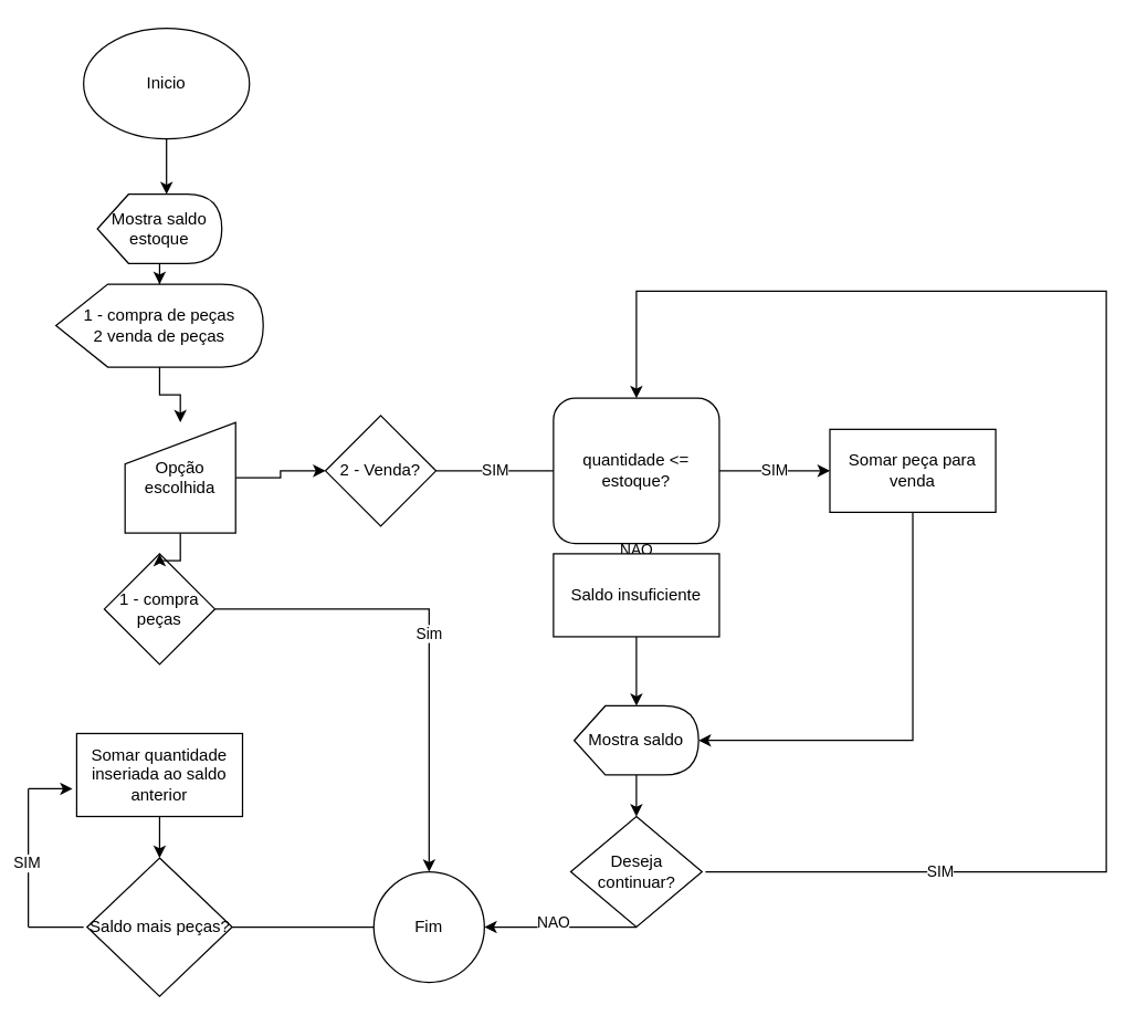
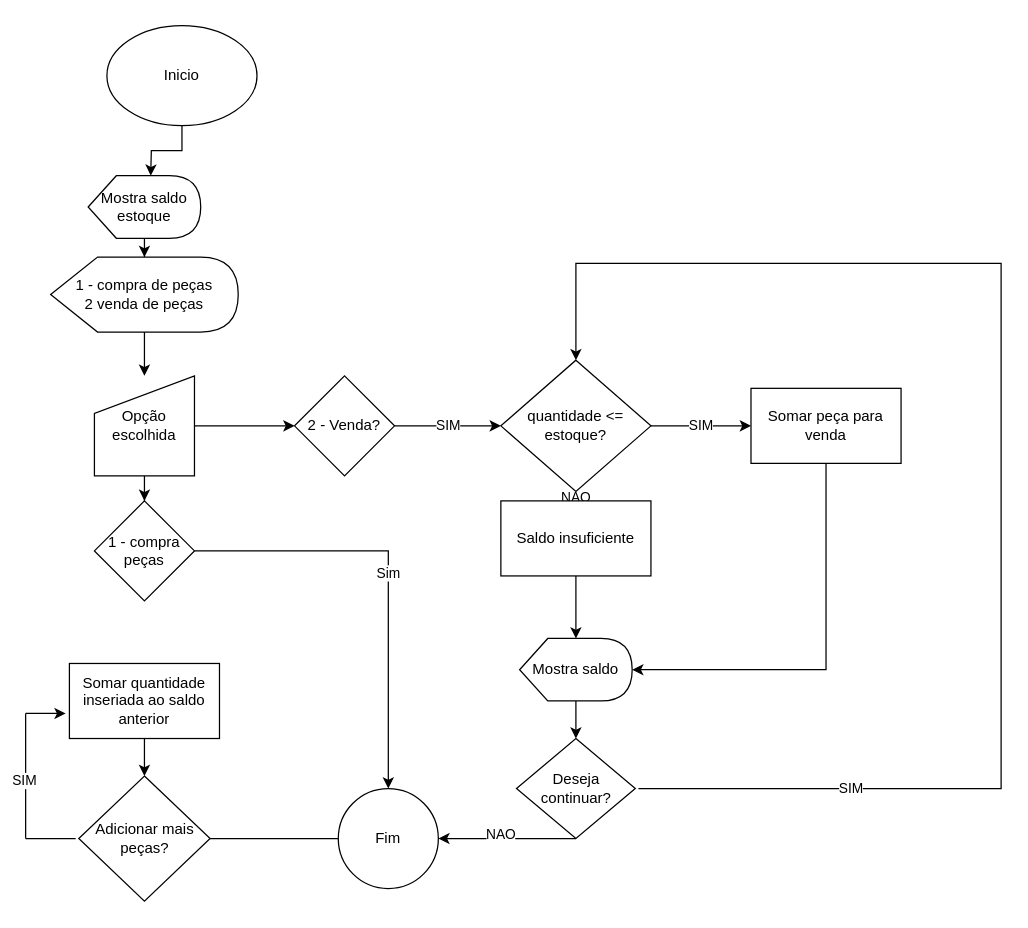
- <mxCell id="3" value="Inicio" style="ellipse;whiteSpace=wrap;html=1;" vertex="1" parent="1"><mxGeometry x="60" y="20" width="120" height="80" as="geometry" /></mxCell>
+ <mxCell id="3" value="Inicio" style="ellipse;whiteSpace=wrap;html=1;" vertex="1" parent="1"><mxGeometry x="85" y="20" width="120" height="80" as="geometry" /></mxCell>
- <mxCell id="22" value="SIM" style="edgeStyle=orthogonalEdgeStyle;rounded=0;orthogonalLoop=1;jettySize=auto;html=1;endArrow=none;" edge="1" parent="1" source="23" target="27"><mxGeometry relative="1" as="geometry" /></mxCell>
+ <mxCell id="22" value="SIM" style="edgeStyle=orthogonalEdgeStyle;rounded=0;orthogonalLoop=1;jettySize=auto;html=1;" edge="1" parent="1" source="23" target="27"><mxGeometry relative="1" as="geometry" /></mxCell>
- <mxCell id="27" value="quantidade &amp;lt;= estoque?" style="whiteSpace=wrap;html=1;rounded=1;" vertex="1" parent="1"><mxGeometry x="400" y="287.5" width="120" height="105" as="geometry" /></mxCell>
+ <mxCell id="27" value="quantidade &amp;lt;= estoque?" style="rhombus;whiteSpace=wrap;html=1;" vertex="1" parent="1"><mxGeometry x="400" y="287.5" width="120" height="105" as="geometry" /></mxCell>
- <mxCell id="17" value="Opção escolhida" style="shape=manualInput;whiteSpace=wrap;html=1;" vertex="1" parent="1"><mxGeometry x="90" y="305" width="80" height="80" as="geometry" /></mxCell>
+ <mxCell id="17" value="Opção escolhida" style="shape=manualInput;whiteSpace=wrap;html=1;" vertex="1" parent="1"><mxGeometry x="75" y="300" width="80" height="80" as="geometry" /></mxCell>
- <mxCell id="11" value="Saldo mais peças?" style="rhombus;whiteSpace=wrap;html=1;rounded=0;" vertex="1" parent="1"><mxGeometry x="62.5" y="620" width="105" height="100" as="geometry" /></mxCell>
+ <mxCell id="11" value="Adicionar mais peças?" style="rhombus;whiteSpace=wrap;html=1;rounded=0;" vertex="1" parent="1"><mxGeometry x="62.5" y="620" width="105" height="100" as="geometry" /></mxCell>
